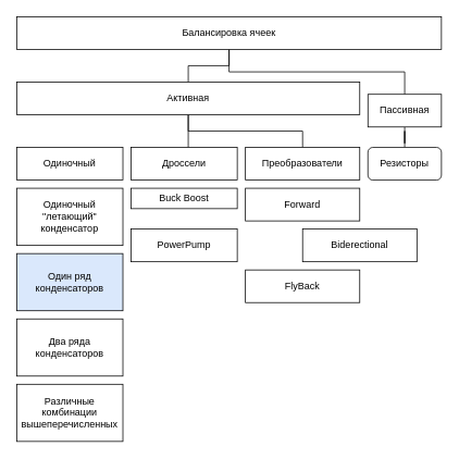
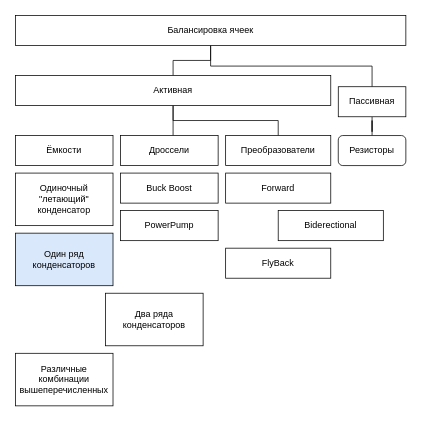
- <mxCell id="11" value="Одиночный" style="rounded=0;whiteSpace=wrap;html=1;" parent="1" vertex="1"><mxGeometry x="20" y="180" width="130" height="40" as="geometry" /></mxCell>
+ <mxCell id="11" value="Ёмкости" style="rounded=0;whiteSpace=wrap;html=1;" parent="1" vertex="1"><mxGeometry x="20" y="180" width="130" height="40" as="geometry" /></mxCell>
- <mxCell id="18" value="Buck Boost" style="rounded=0;whiteSpace=wrap;html=1;" parent="1" vertex="1"><mxGeometry x="160" y="230" width="130" height="25" as="geometry" /></mxCell>
+ <mxCell id="18" value="Buck Boost" style="rounded=0;whiteSpace=wrap;html=1;" parent="1" vertex="1"><mxGeometry x="160" y="230" width="130" height="40" as="geometry" /></mxCell>
- <mxCell id="16" value="Два ряда&lt;div&gt;конденсаторов&lt;/div&gt;" style="rounded=0;whiteSpace=wrap;html=1;" parent="1" vertex="1"><mxGeometry x="20" y="390" width="130" height="70" as="geometry" /></mxCell>
+ <mxCell id="16" value="Два ряда&lt;div&gt;конденсаторов&lt;/div&gt;" style="rounded=0;whiteSpace=wrap;html=1;" parent="1" vertex="1"><mxGeometry x="140" y="390" width="130" height="70" as="geometry" /></mxCell>
